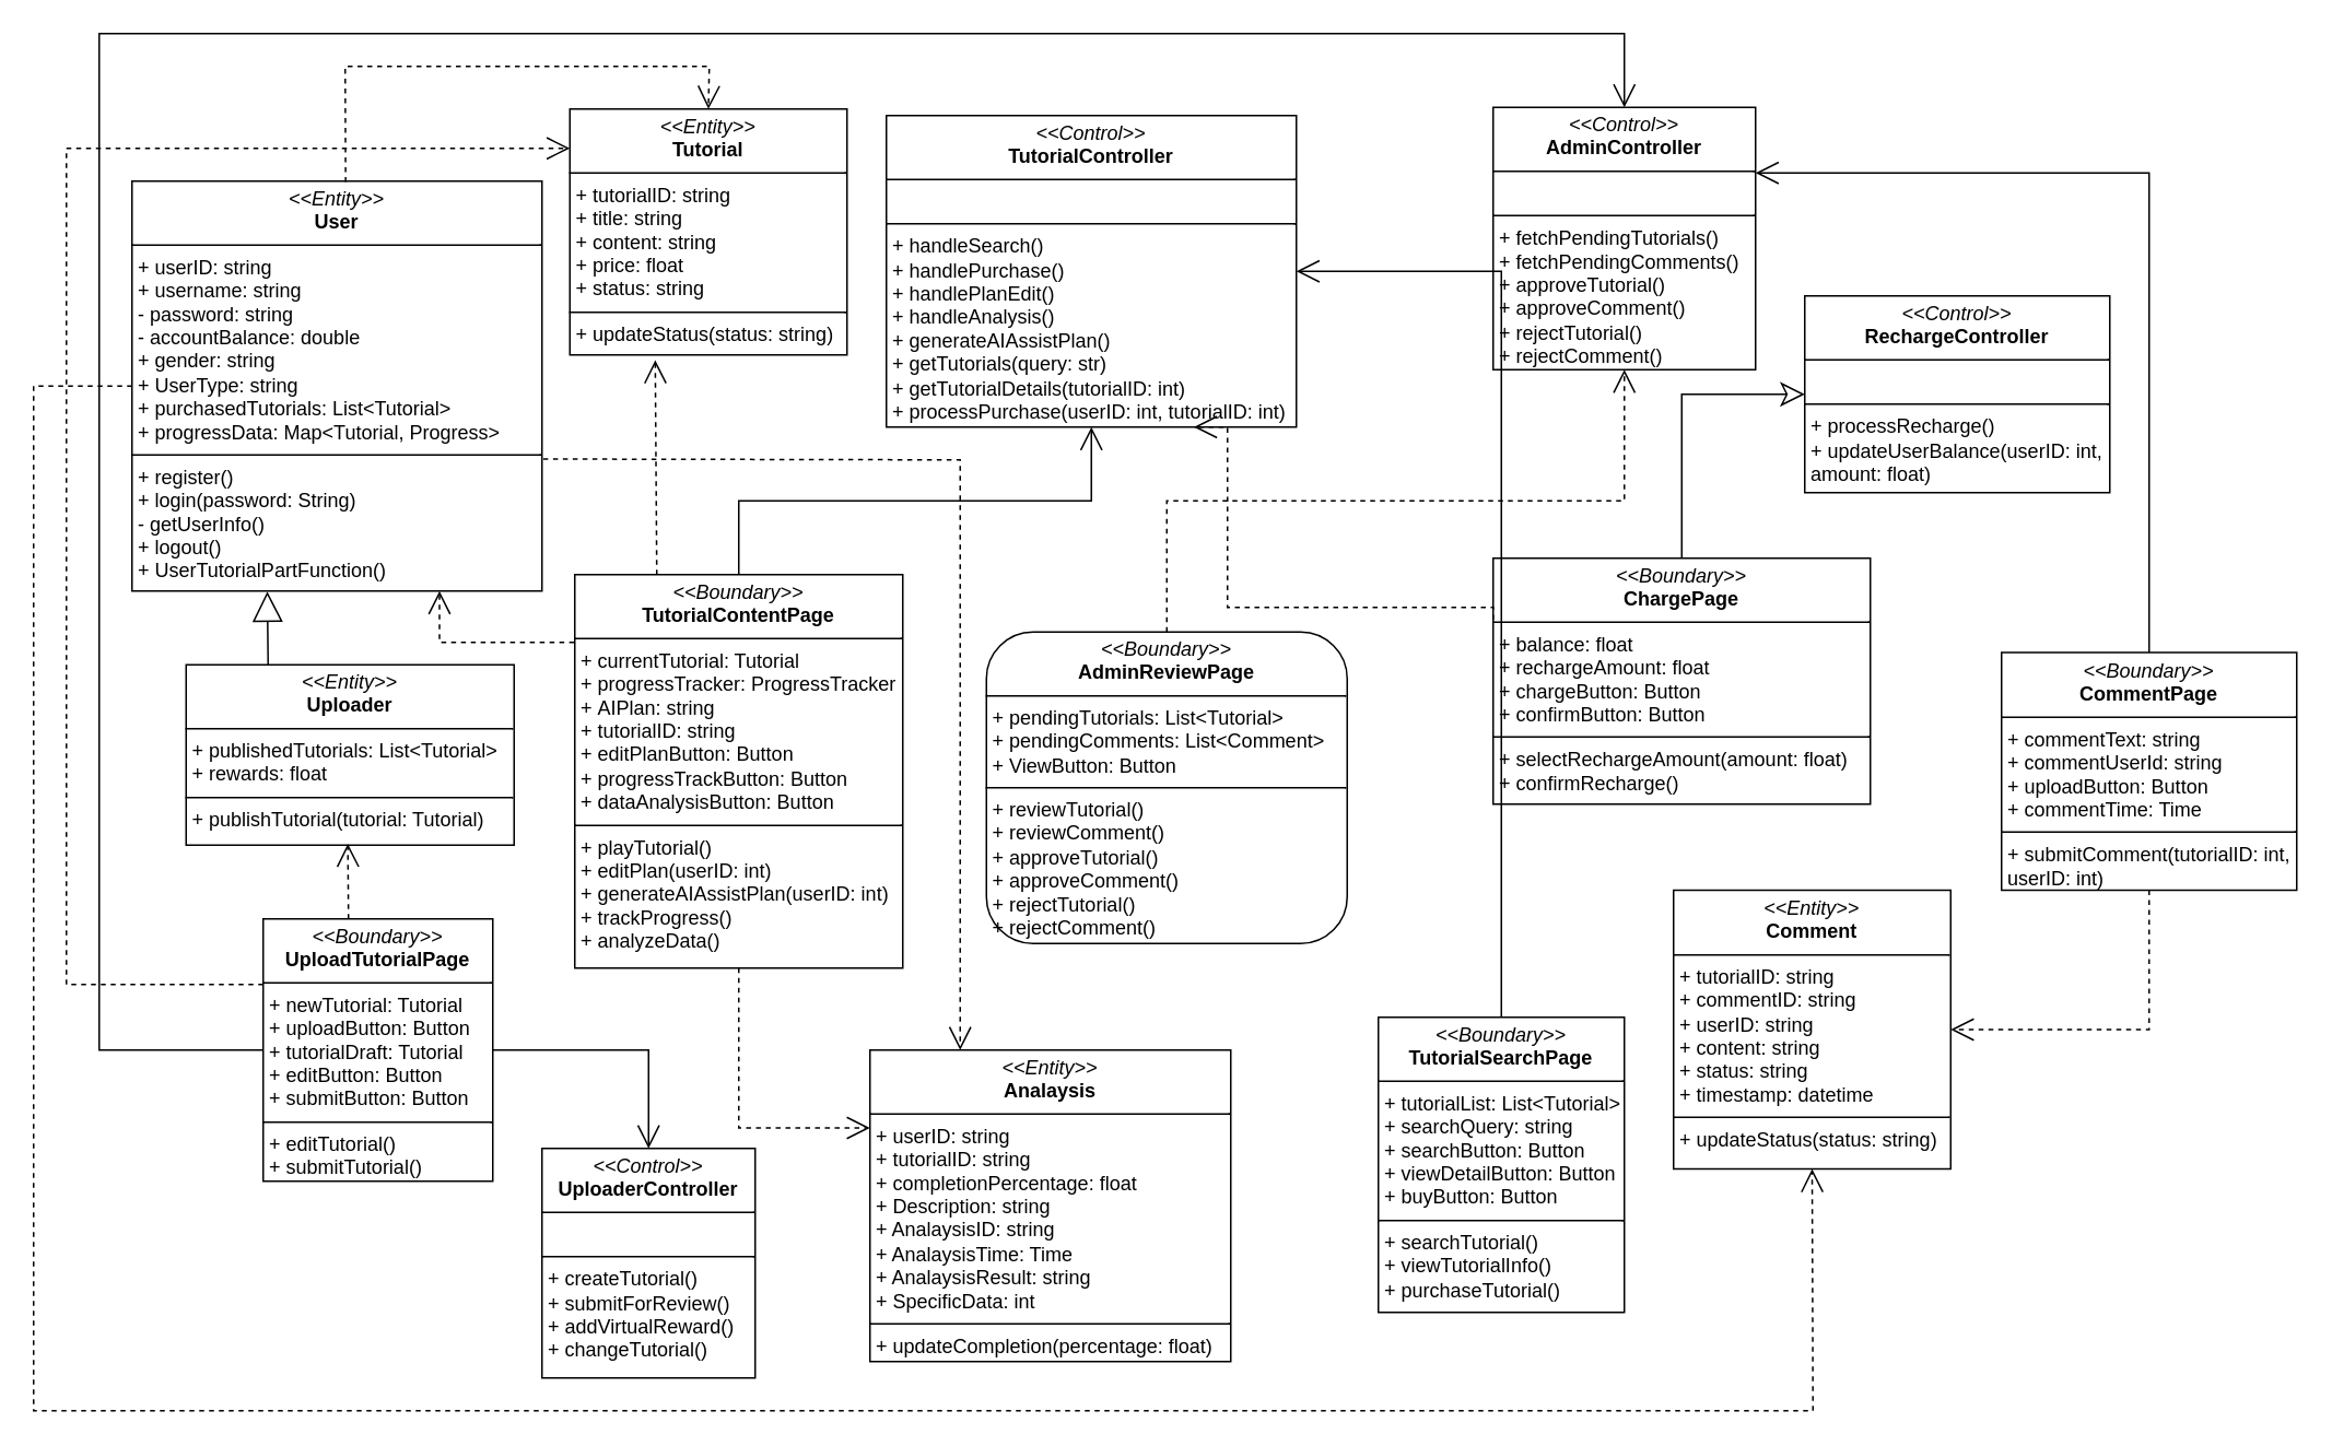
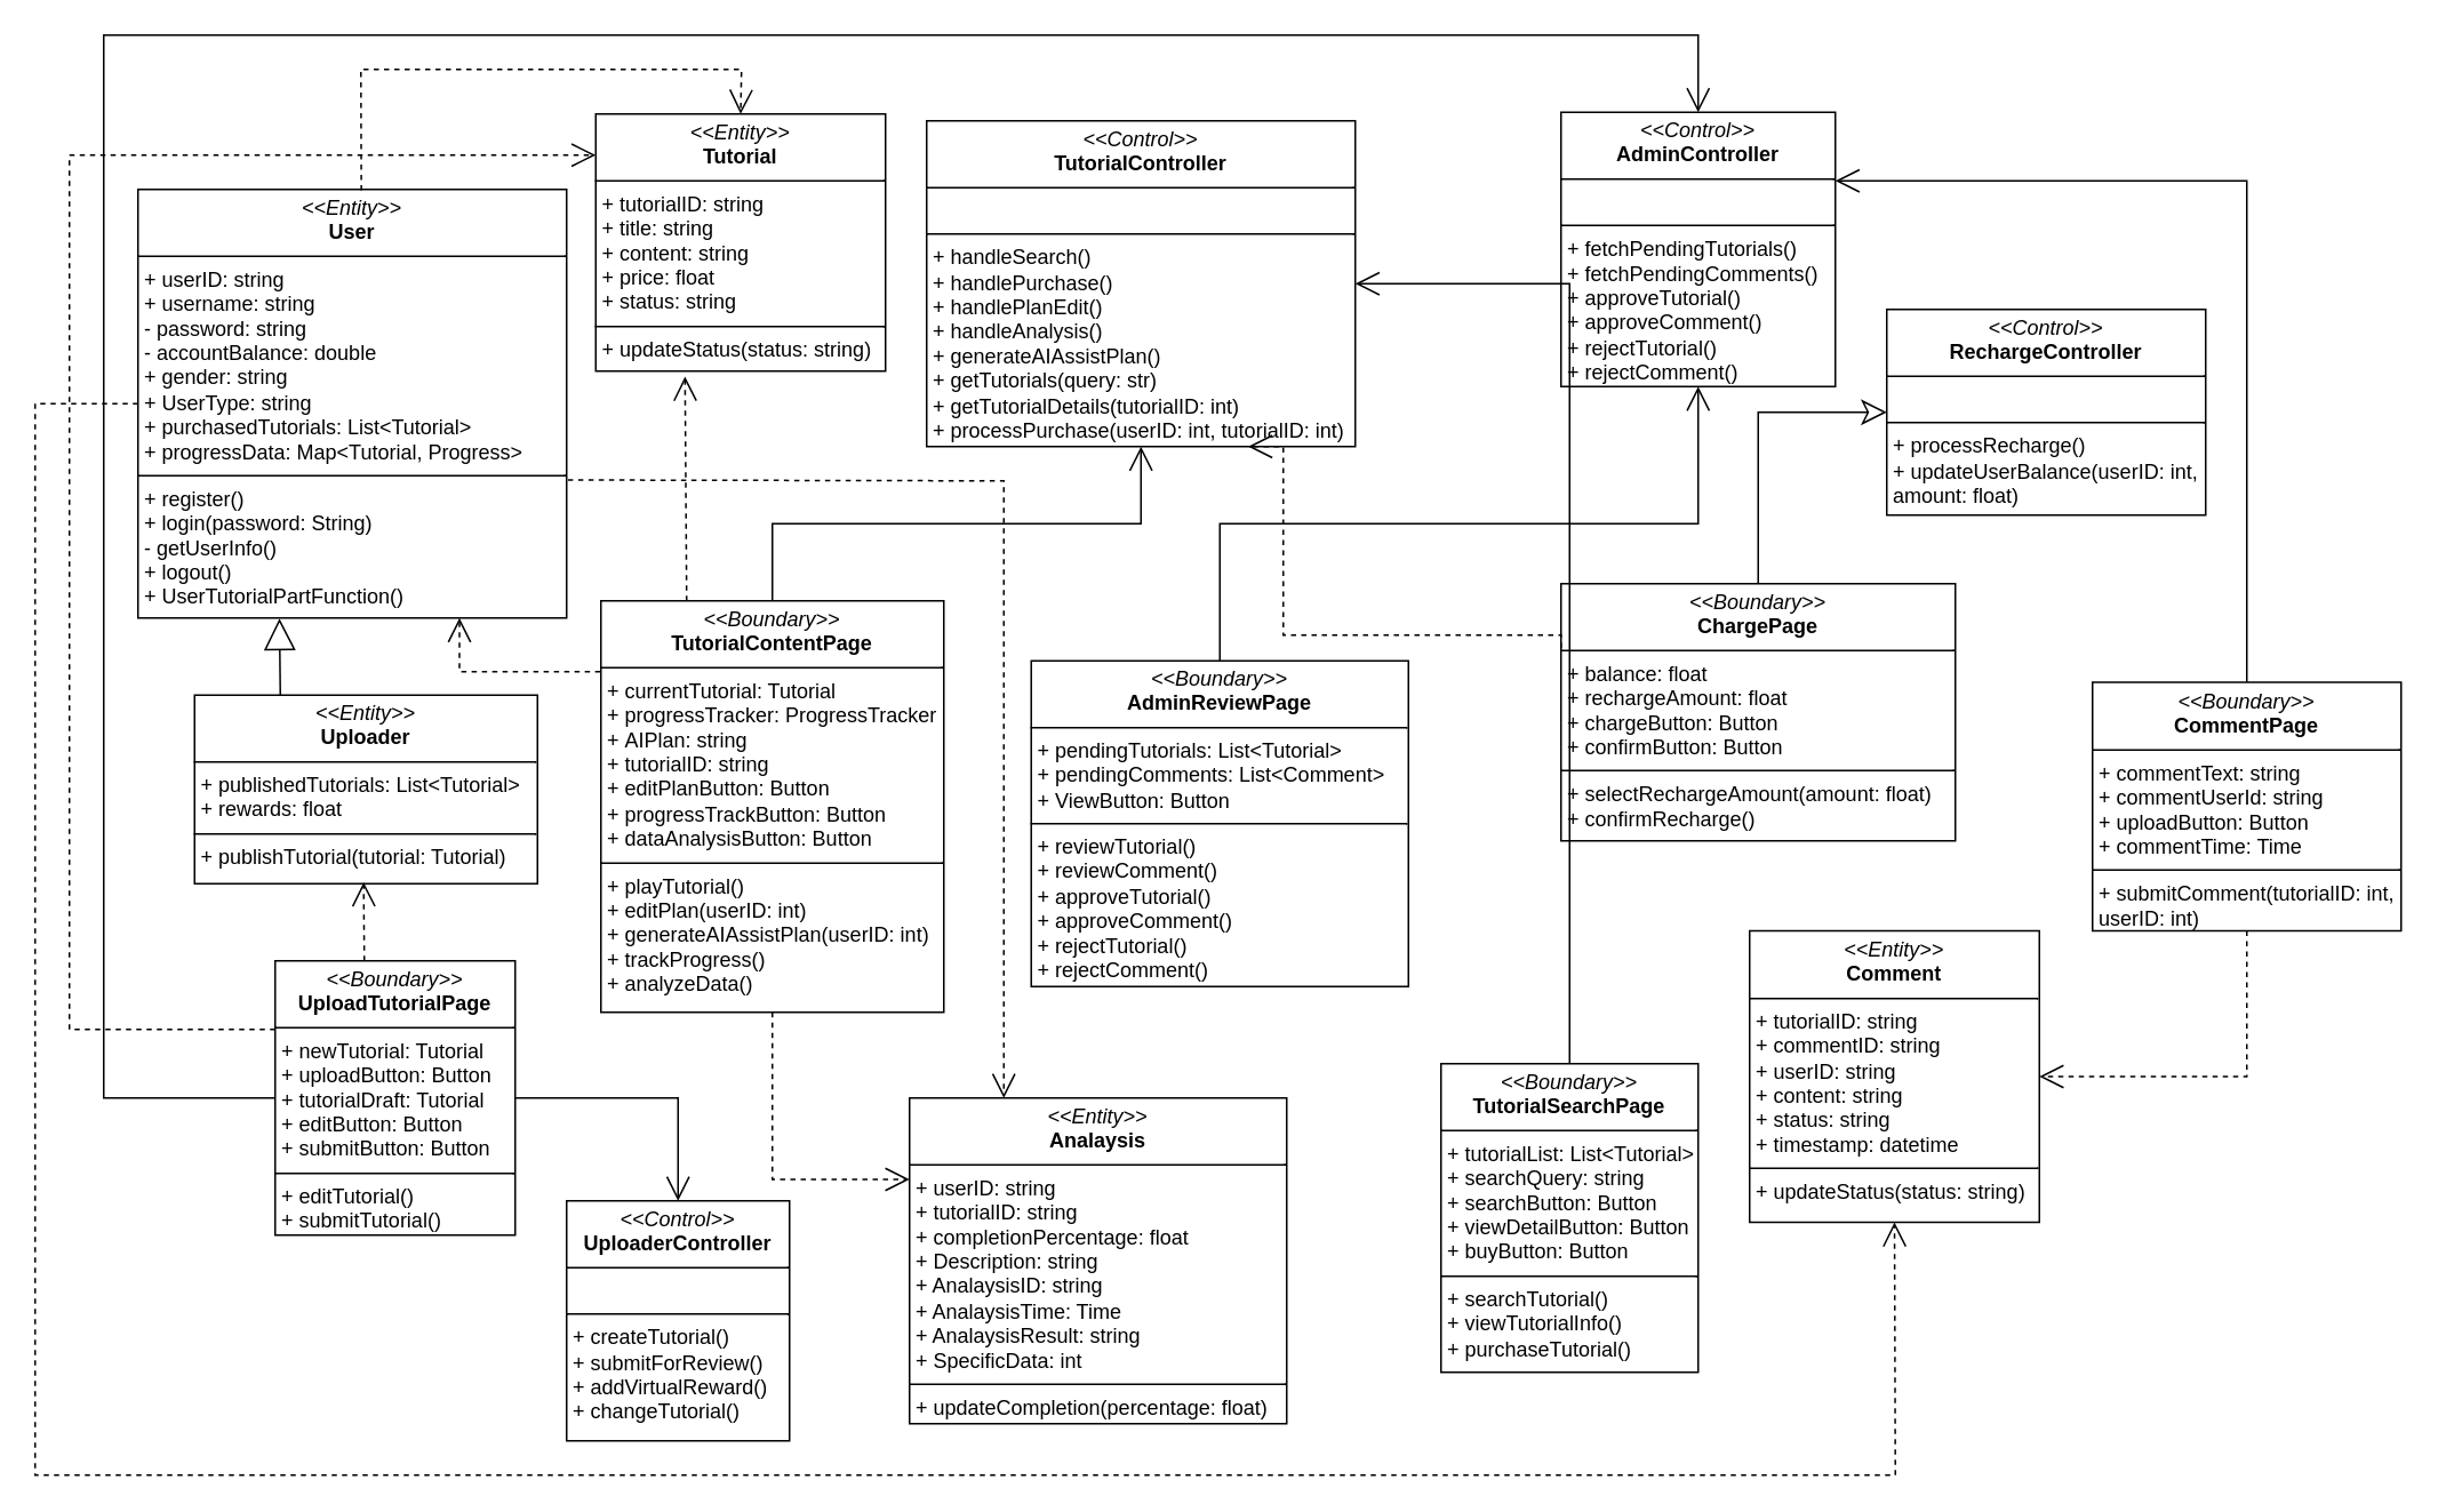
- <mxCell id="21" value="" style="endArrow=open;html=1;rounded=0;exitX=0.5;exitY=0;exitDx=0;exitDy=0;entryX=0.5;entryY=1;entryDx=0;entryDy=0;edgeStyle=orthogonalEdgeStyle;endFill=0;strokeWidth=1;endSize=12;dashed=1;" parent="1" source="5" target="11" edge="1"><mxGeometry width="50" height="50" relative="1" as="geometry"><mxPoint x="720" y="450" as="sourcePoint" /><mxPoint x="770" y="400" as="targetPoint" /></mxGeometry></mxCell>
+ <mxCell id="21" value="" style="endArrow=open;html=1;rounded=0;exitX=0.5;exitY=0;exitDx=0;exitDy=0;entryX=0.5;entryY=1;entryDx=0;entryDy=0;edgeStyle=orthogonalEdgeStyle;endFill=0;strokeWidth=1;endSize=12;" parent="1" source="5" target="11" edge="1"><mxGeometry width="50" height="50" relative="1" as="geometry"><mxPoint x="720" y="450" as="sourcePoint" /><mxPoint x="770" y="400" as="targetPoint" /></mxGeometry></mxCell>
- <mxCell id="5" value="&lt;p style=&quot;margin:0px;margin-top:4px;text-align:center;&quot;&gt;&lt;i&gt;&amp;lt;&amp;lt;Boundary&amp;gt;&amp;gt;&lt;/i&gt;&lt;br&gt;&lt;b&gt;AdminReviewPage&lt;/b&gt;&lt;/p&gt;&lt;hr size=&quot;1&quot; style=&quot;border-style:solid;&quot;&gt;&lt;p style=&quot;margin:0px;margin-left:4px;&quot;&gt;+ pendingTutorials: List&amp;lt;Tutorial&amp;gt;&lt;/p&gt;&lt;p style=&quot;margin:0px;margin-left:4px;&quot;&gt;+ pendingComments: List&amp;lt;Comment&amp;gt;&lt;/p&gt;&lt;p style=&quot;margin:0px;margin-left:4px;&quot;&gt;+ ViewButton: Button&lt;/p&gt;&lt;hr size=&quot;1&quot; style=&quot;border-style:solid;&quot;&gt;&lt;p style=&quot;margin:0px;margin-left:4px;&quot;&gt;+ reviewTutorial()&lt;br&gt;+ reviewComment()&lt;/p&gt;&lt;p style=&quot;margin:0px;margin-left:4px;&quot;&gt;+&amp;nbsp;approveTutorial()&lt;/p&gt;&lt;p style=&quot;margin:0px;margin-left:4px;&quot;&gt;+&amp;nbsp;approveComment()&lt;/p&gt;&lt;p style=&quot;margin:0px;margin-left:4px;&quot;&gt;+&amp;nbsp;&lt;span style=&quot;background-color: initial;&quot;&gt;rejectTutorial()&lt;/span&gt;&lt;/p&gt;&lt;p style=&quot;margin:0px;margin-left:4px;&quot;&gt;&lt;span style=&quot;background-color: initial;&quot;&gt;+&amp;nbsp;&lt;/span&gt;&lt;span style=&quot;background-color: initial;&quot;&gt;rejectComment()&lt;/span&gt;&lt;/p&gt;" style="verticalAlign=top;align=left;overflow=fill;html=1;whiteSpace=wrap;rounded=1;" parent="1" vertex="1"><mxGeometry x="601" y="385" width="220" height="190" as="geometry" /></mxCell>
+ <mxCell id="5" value="&lt;p style=&quot;margin:0px;margin-top:4px;text-align:center;&quot;&gt;&lt;i&gt;&amp;lt;&amp;lt;Boundary&amp;gt;&amp;gt;&lt;/i&gt;&lt;br&gt;&lt;b&gt;AdminReviewPage&lt;/b&gt;&lt;/p&gt;&lt;hr size=&quot;1&quot; style=&quot;border-style:solid;&quot;&gt;&lt;p style=&quot;margin:0px;margin-left:4px;&quot;&gt;+ pendingTutorials: List&amp;lt;Tutorial&amp;gt;&lt;/p&gt;&lt;p style=&quot;margin:0px;margin-left:4px;&quot;&gt;+ pendingComments: List&amp;lt;Comment&amp;gt;&lt;/p&gt;&lt;p style=&quot;margin:0px;margin-left:4px;&quot;&gt;+ ViewButton: Button&lt;/p&gt;&lt;hr size=&quot;1&quot; style=&quot;border-style:solid;&quot;&gt;&lt;p style=&quot;margin:0px;margin-left:4px;&quot;&gt;+ reviewTutorial()&lt;br&gt;+ reviewComment()&lt;/p&gt;&lt;p style=&quot;margin:0px;margin-left:4px;&quot;&gt;+&amp;nbsp;approveTutorial()&lt;/p&gt;&lt;p style=&quot;margin:0px;margin-left:4px;&quot;&gt;+&amp;nbsp;approveComment()&lt;/p&gt;&lt;p style=&quot;margin:0px;margin-left:4px;&quot;&gt;+&amp;nbsp;&lt;span style=&quot;background-color: initial;&quot;&gt;rejectTutorial()&lt;/span&gt;&lt;/p&gt;&lt;p style=&quot;margin:0px;margin-left:4px;&quot;&gt;&lt;span style=&quot;background-color: initial;&quot;&gt;+&amp;nbsp;&lt;/span&gt;&lt;span style=&quot;background-color: initial;&quot;&gt;rejectComment()&lt;/span&gt;&lt;/p&gt;" style="verticalAlign=top;align=left;overflow=fill;html=1;whiteSpace=wrap;" parent="1" vertex="1"><mxGeometry x="601" y="385" width="220" height="190" as="geometry" /></mxCell>
